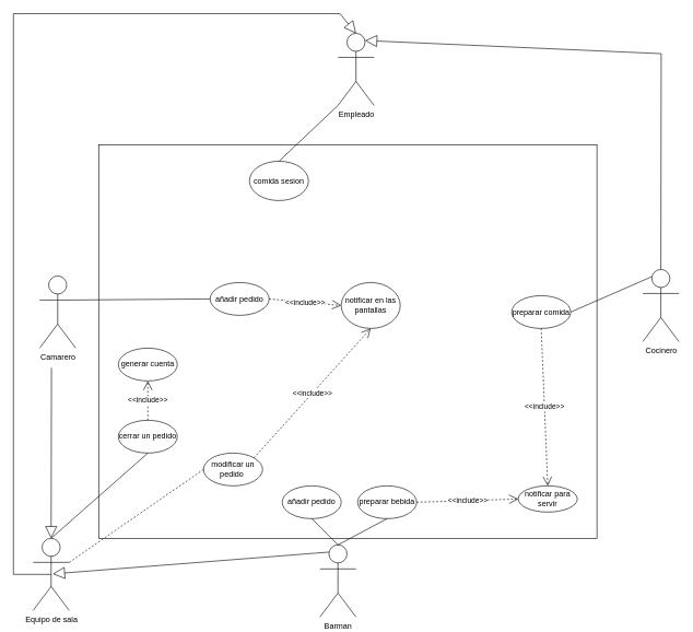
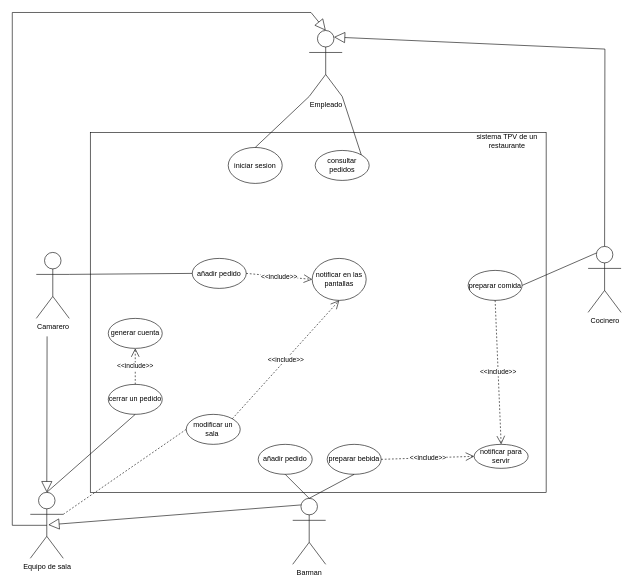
+ <mxCell id="29" value="" style="endArrow=none;html=1;rounded=0;entryX=1;entryY=1;entryDx=0;entryDy=0;entryPerimeter=0;exitX=1;exitY=0;exitDx=0;exitDy=0;" edge="1" parent="1" source="9" target="3"><mxGeometry width="50" height="50" relative="1" as="geometry"><mxPoint x="630" y="520" as="sourcePoint" /><mxPoint x="680" y="470" as="targetPoint" /></mxGeometry></mxCell>
+ <mxCell id="30" value="sistema TPV de un restaurante" style="text;html=1;strokeColor=none;fillColor=none;align=center;verticalAlign=middle;whiteSpace=wrap;rounded=0;" vertex="1" parent="1"><mxGeometry x="780" y="220" width="130" height="30" as="geometry" /></mxCell>
- <mxCell id="4" value="comida sesion" style="ellipse;whiteSpace=wrap;html=1;" vertex="1" parent="1"><mxGeometry x="380" y="245" width="90" height="60" as="geometry" /></mxCell>
+ <mxCell id="4" value="iniciar sesion" style="ellipse;whiteSpace=wrap;html=1;" vertex="1" parent="1"><mxGeometry x="380" y="245" width="90" height="60" as="geometry" /></mxCell>
+ <mxCell id="9" value="consultar pedidos" style="ellipse;whiteSpace=wrap;html=1;" vertex="1" parent="1"><mxGeometry x="525" y="250" width="90" height="50" as="geometry" /></mxCell>
- <mxCell id="15" value="modificar un pedido&amp;nbsp;" style="ellipse;whiteSpace=wrap;html=1;" vertex="1" parent="1"><mxGeometry x="310" y="690" width="90" height="50" as="geometry" /></mxCell>
+ <mxCell id="15" value="modificar un sala&amp;nbsp;" style="ellipse;whiteSpace=wrap;html=1;" vertex="1" parent="1"><mxGeometry x="310" y="690" width="90" height="50" as="geometry" /></mxCell>
